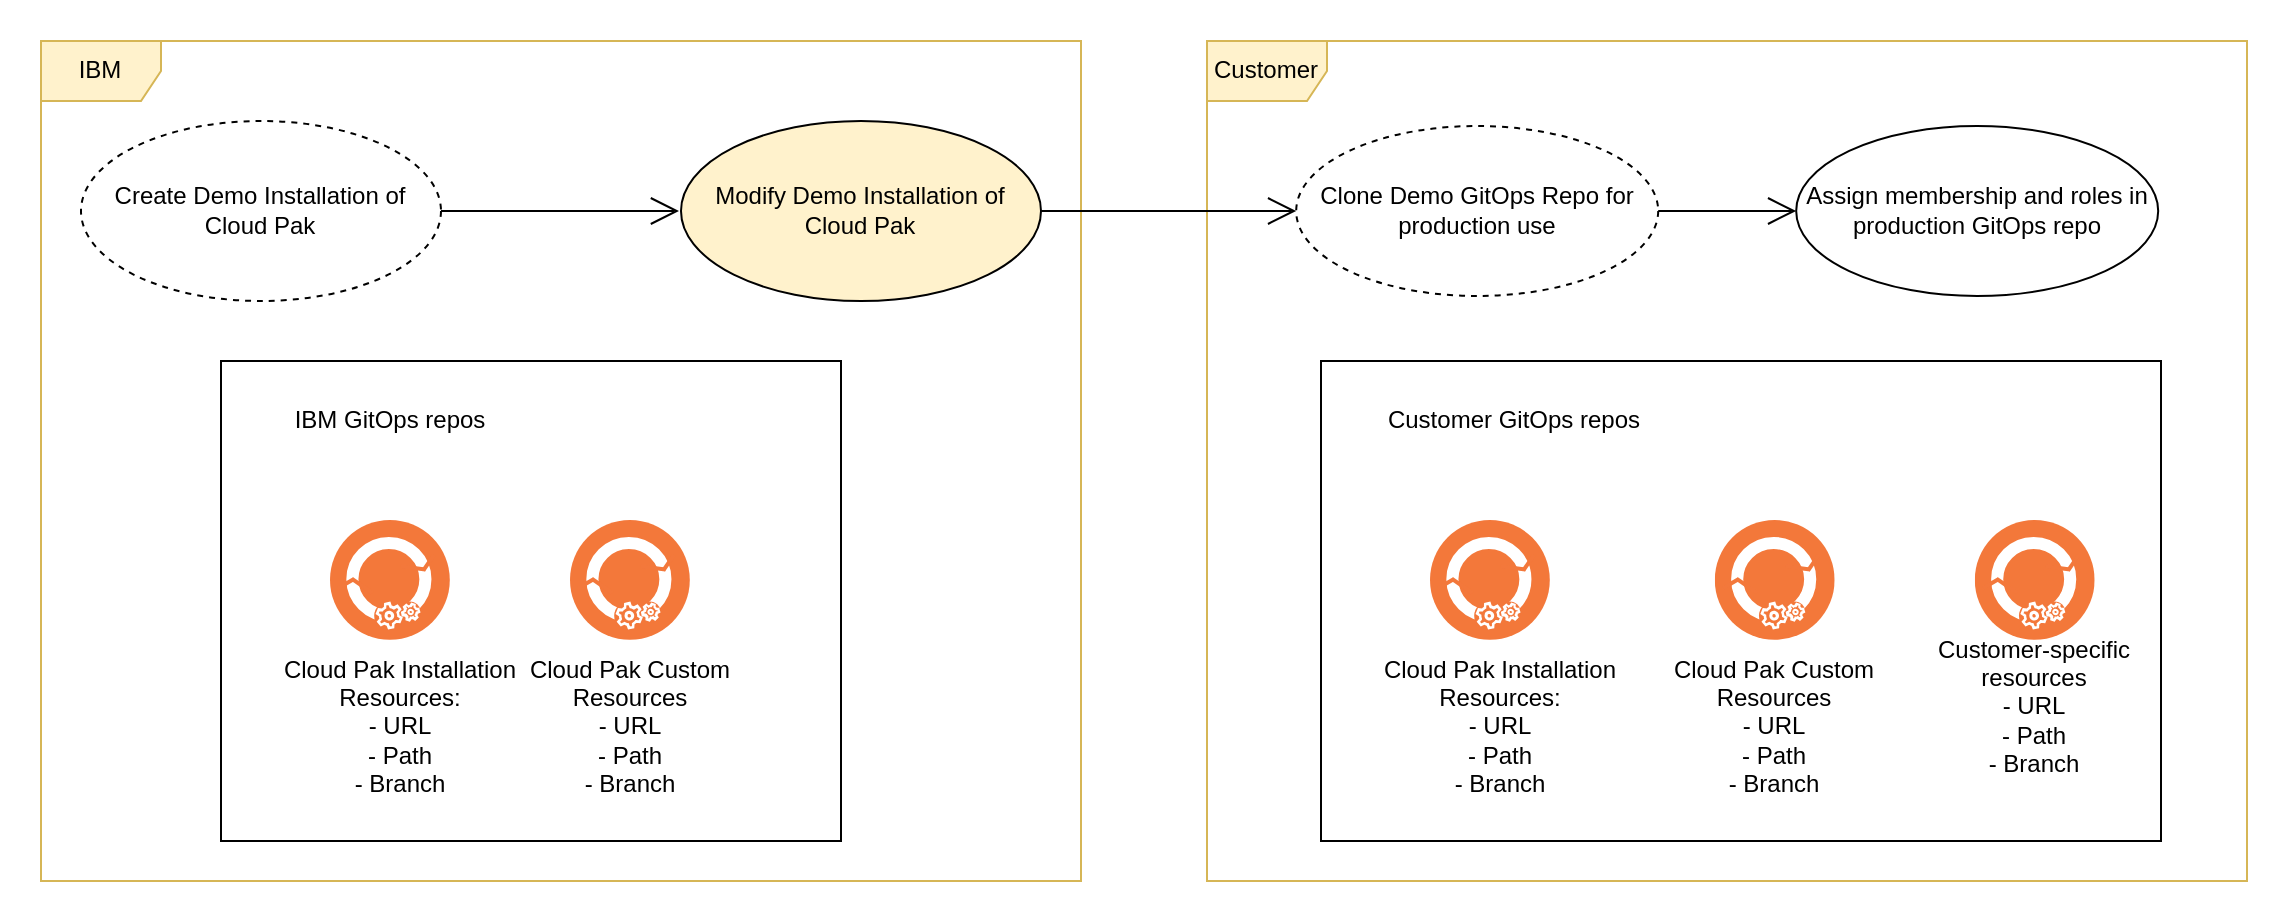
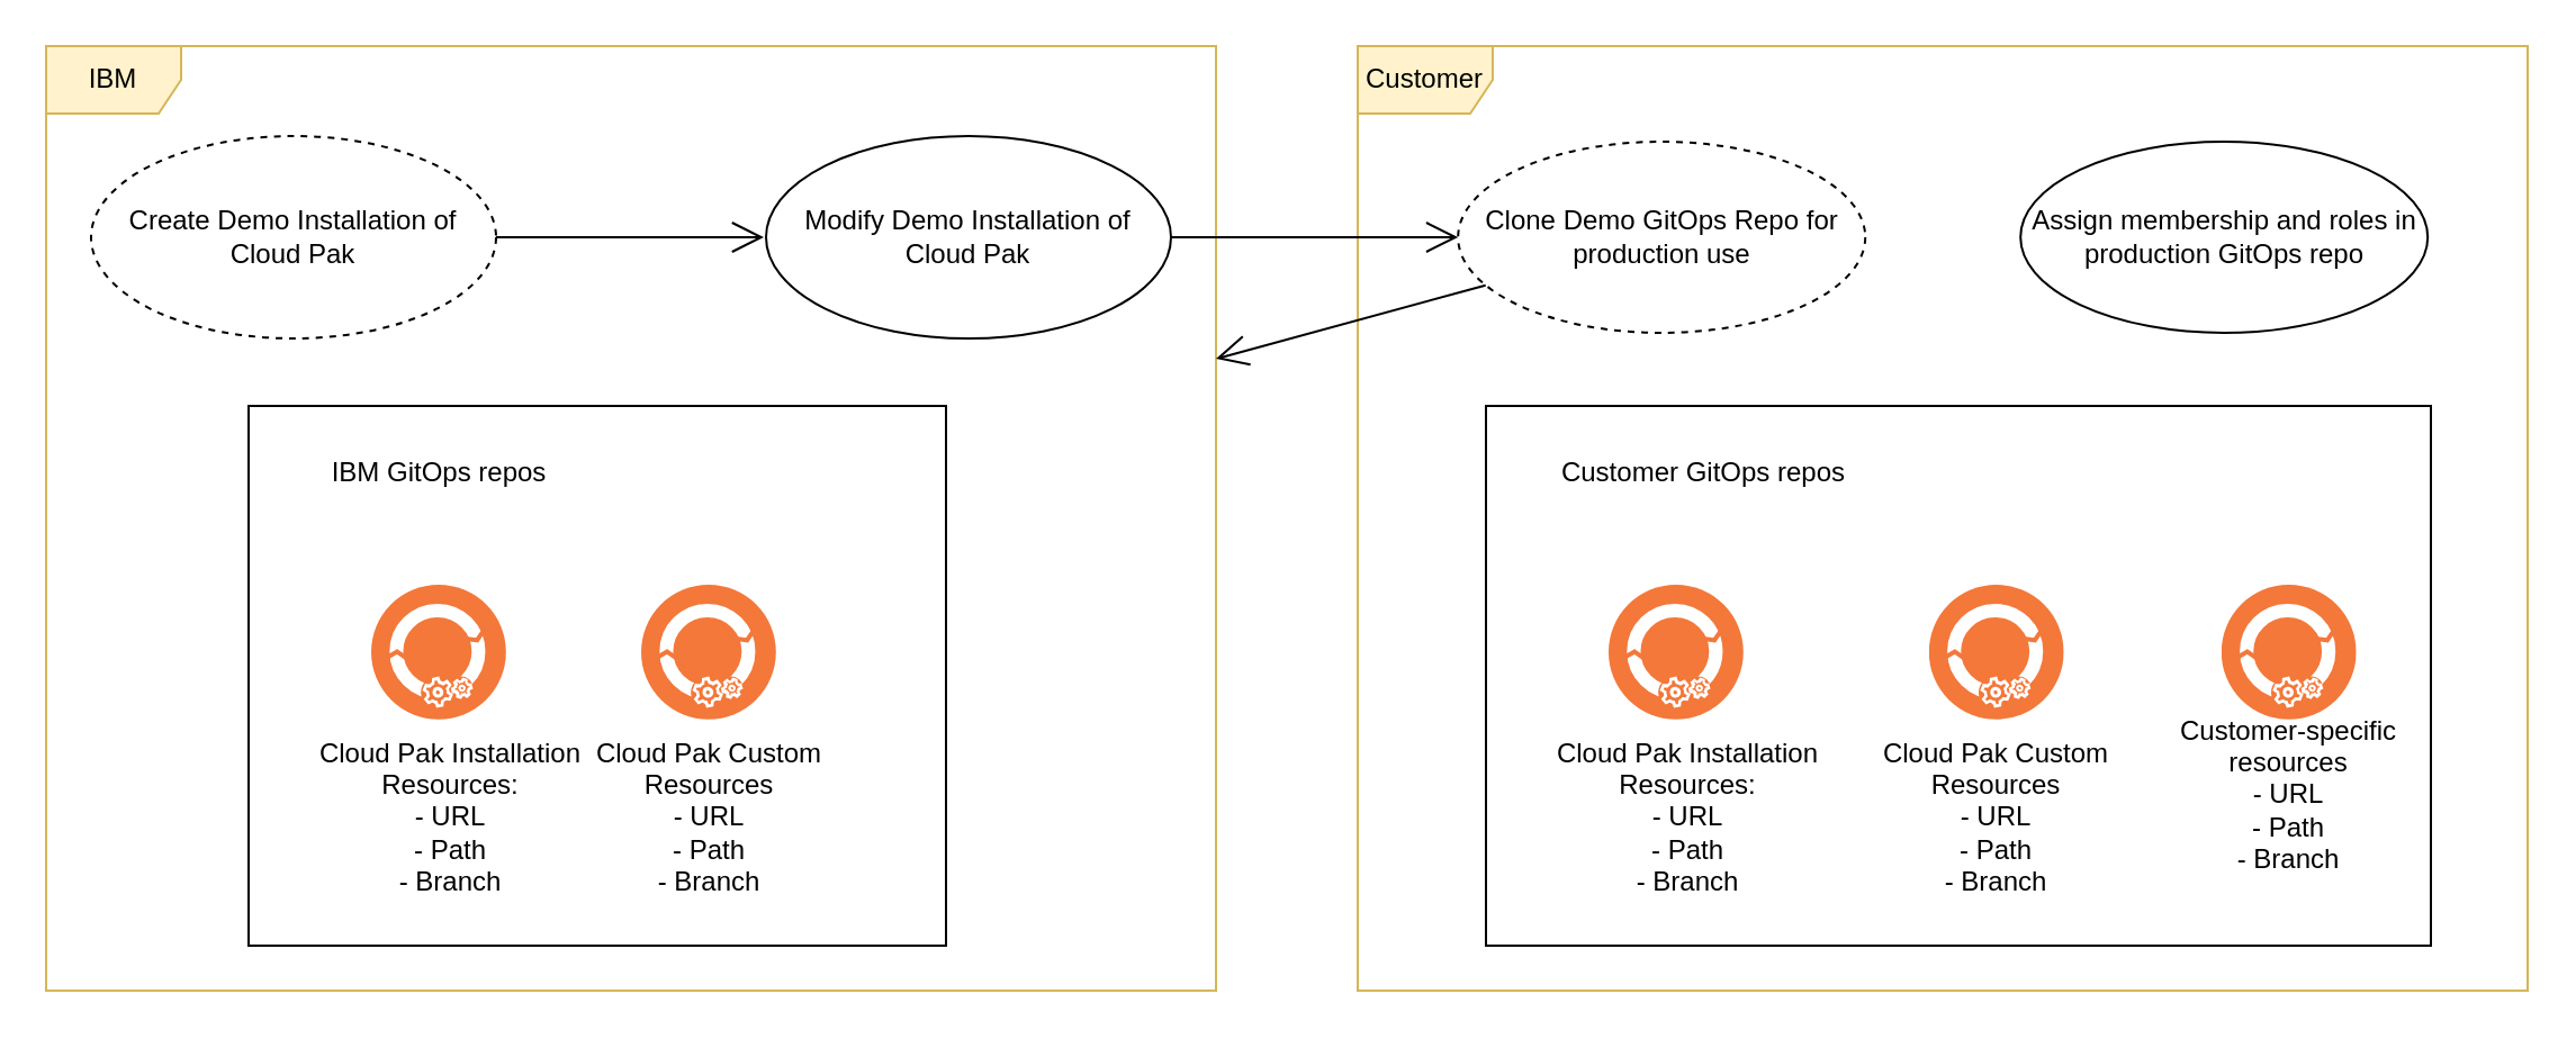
- <mxCell id="10" value="Modify Demo Installation of Cloud Pak" style="ellipse;whiteSpace=wrap;html=1;fillColor=#fff2cc;" parent="1" vertex="1"><mxGeometry x="340" y="60" width="180" height="90" as="geometry" /></mxCell>
+ <mxCell id="10" value="Modify Demo Installation of Cloud Pak" style="ellipse;whiteSpace=wrap;html=1;" parent="1" vertex="1"><mxGeometry x="340" y="60" width="180" height="90" as="geometry" /></mxCell>
- <mxCell id="15" value="" style="endArrow=open;endFill=1;endSize=12;html=1;entryX=0;entryY=0.5;entryDx=0;entryDy=0;" edge="1" parent="1" target="16" source="12"><mxGeometry width="160" relative="1" as="geometry"><mxPoint x="830" y="105" as="sourcePoint" /><mxPoint x="628.6" y="114.5" as="targetPoint" /></mxGeometry></mxCell>
+ <mxCell id="15" value="" style="endArrow=open;endFill=1;endSize=12;html=1;" edge="1" parent="1" target="2" source="12"><mxGeometry width="160" relative="1" as="geometry"><mxPoint x="830" y="105" as="sourcePoint" /><mxPoint x="628.6" y="114.5" as="targetPoint" /></mxGeometry></mxCell>
